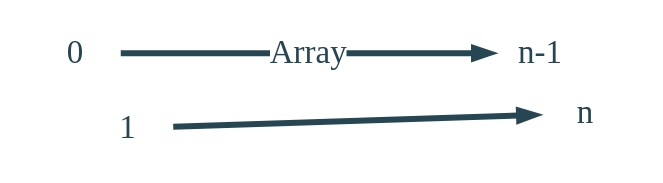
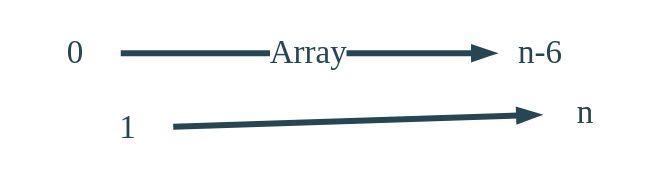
- <mxCell id="5" value="n-1" style="text;html=1;align=center;verticalAlign=middle;whiteSpace=wrap;rounded=0;fontFamily=Ubuntu;fontSize=22;fontColor=#264653;fontStyle=0;" parent="1" vertex="1"><mxGeometry x="330" y="20" width="60" height="30" as="geometry" /></mxCell>
+ <mxCell id="5" value="n-6" style="text;html=1;align=center;verticalAlign=middle;whiteSpace=wrap;rounded=0;fontFamily=Ubuntu;fontSize=22;fontColor=#264653;fontStyle=0;" parent="1" vertex="1"><mxGeometry x="330" y="20" width="60" height="30" as="geometry" /></mxCell>
